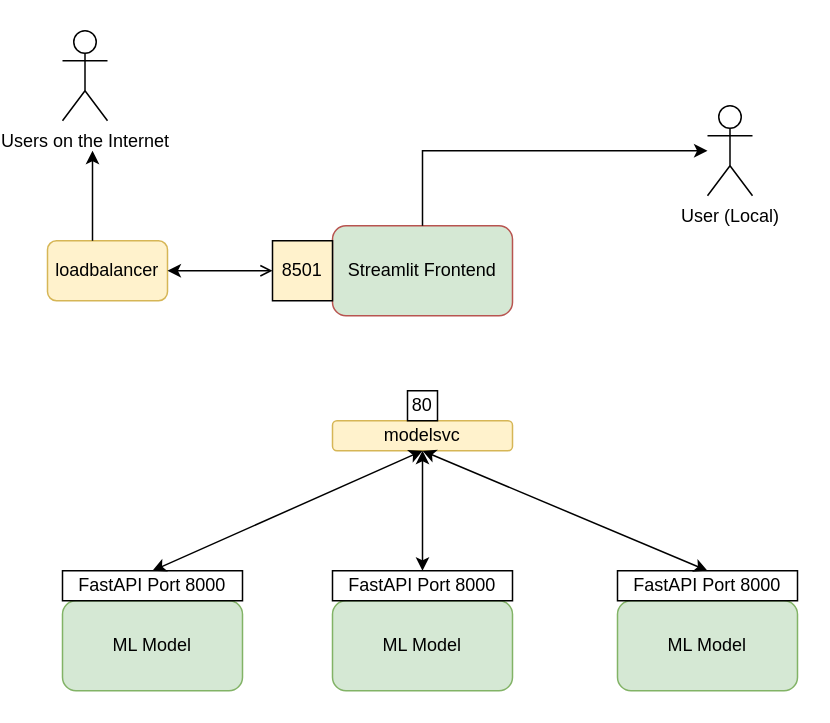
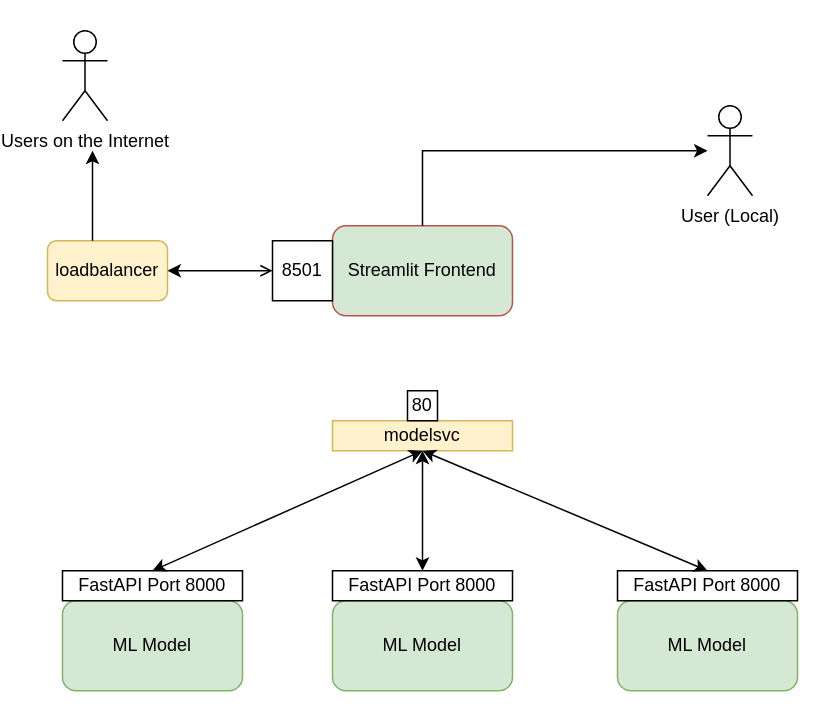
- <mxCell id="17" value="8501" style="rounded=0;whiteSpace=wrap;html=1;fillColor=#fff2cc;" vertex="1" parent="1"><mxGeometry x="170" y="160" width="40" height="40" as="geometry" /></mxCell>
+ <mxCell id="17" value="8501" style="rounded=0;whiteSpace=wrap;html=1;" vertex="1" parent="1"><mxGeometry x="170" y="160" width="40" height="40" as="geometry" /></mxCell>
- <mxCell id="5" value="modelsvc" style="rounded=1;whiteSpace=wrap;html=1;fillColor=#fff2cc;strokeColor=#d6b656;" vertex="1" parent="1"><mxGeometry x="210" y="280" width="120" height="20" as="geometry" /></mxCell>
+ <mxCell id="5" value="modelsvc" style="whiteSpace=wrap;html=1;fillColor=#fff2cc;strokeColor=#d6b656;rounded=0;" vertex="1" parent="1"><mxGeometry x="210" y="280" width="120" height="20" as="geometry" /></mxCell>
